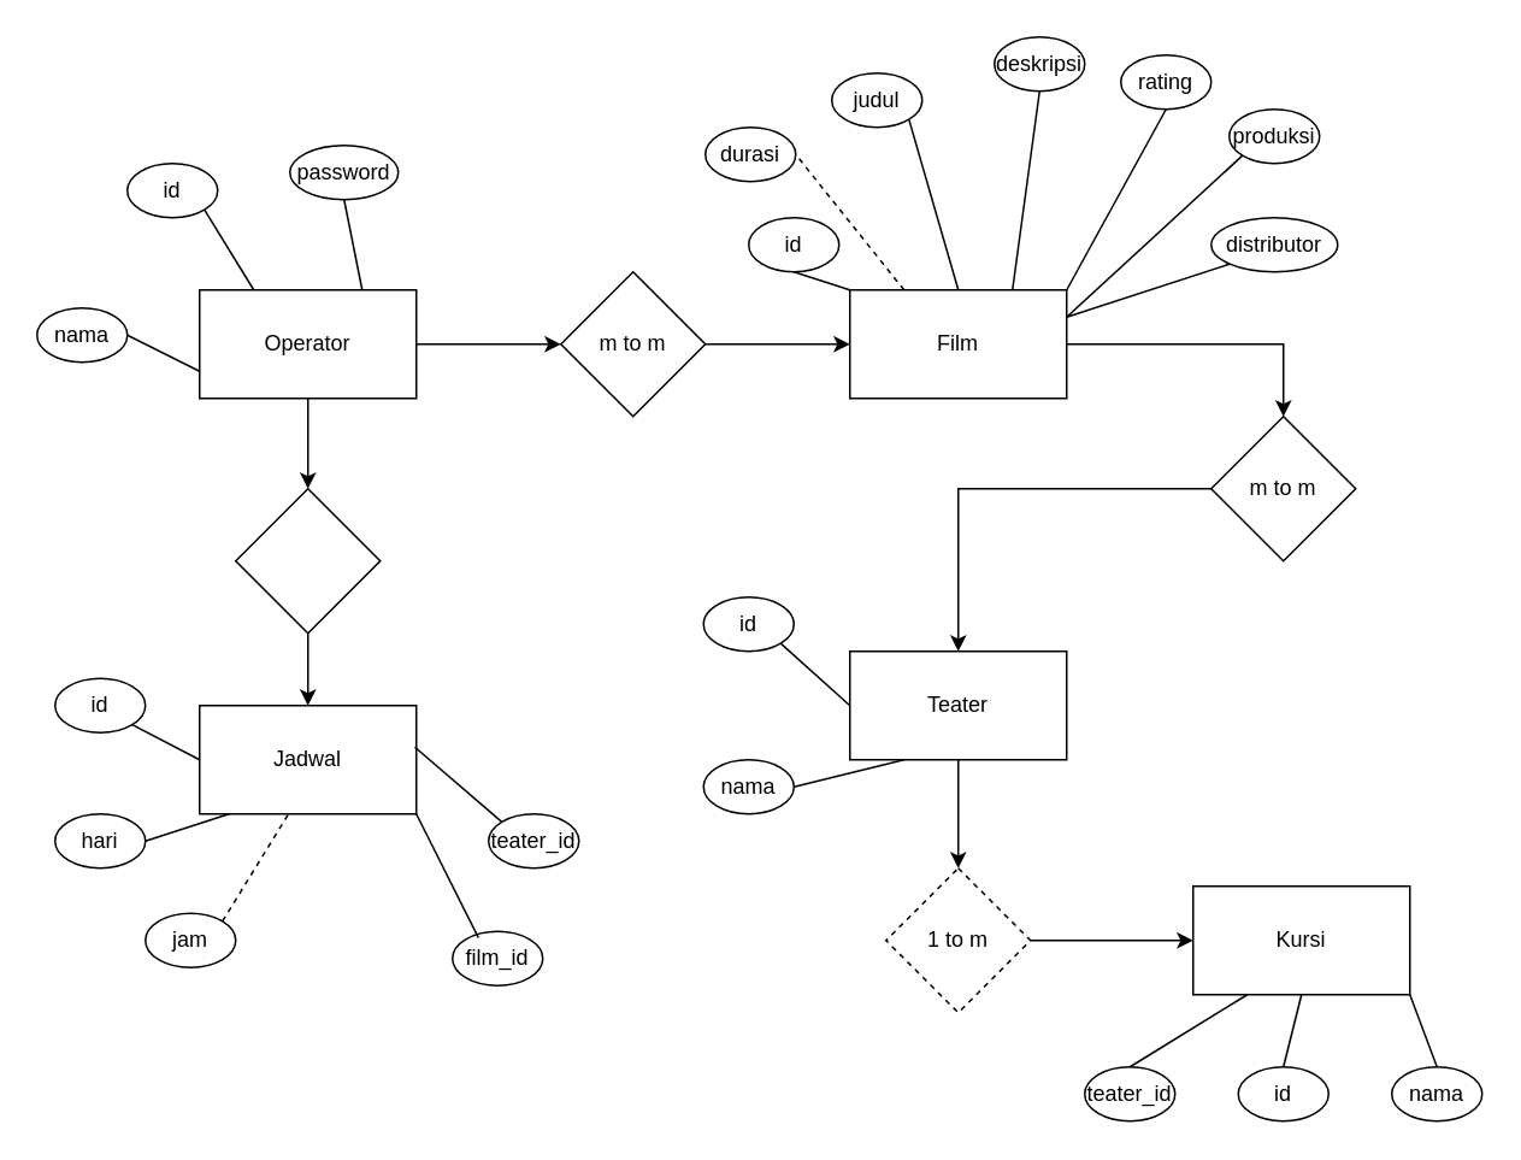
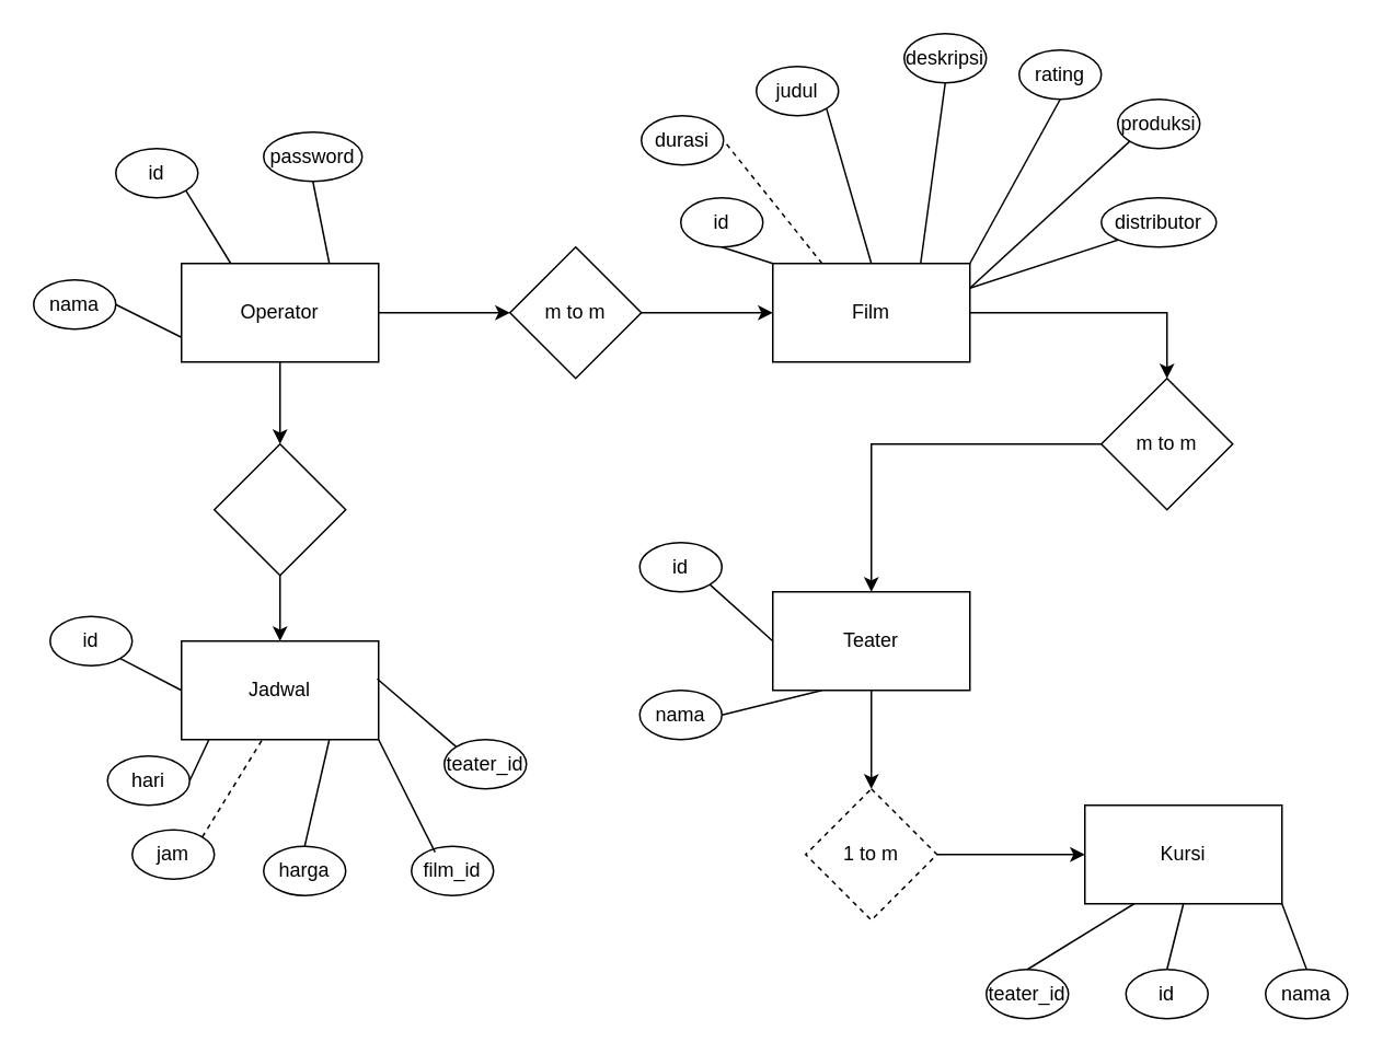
- <mxCell id="35" value="hari" style="ellipse;whiteSpace=wrap;html=1;" vertex="1" parent="1"><mxGeometry x="30" y="450" width="50" height="30" as="geometry" /></mxCell>
+ <mxCell id="35" value="hari" style="ellipse;whiteSpace=wrap;html=1;" vertex="1" parent="1"><mxGeometry x="65" y="460" width="50" height="30" as="geometry" /></mxCell>
+ <mxCell id="58" value="" style="endArrow=none;html=1;rounded=0;exitX=0.5;exitY=0;exitDx=0;exitDy=0;entryX=0.75;entryY=1;entryDx=0;entryDy=0;" edge="1" parent="1" source="38" target="18"><mxGeometry width="50" height="50" relative="1" as="geometry"><mxPoint x="103" y="431" as="sourcePoint" /><mxPoint x="140" y="450" as="targetPoint" /></mxGeometry></mxCell>
+ <mxCell id="38" value="harga" style="ellipse;whiteSpace=wrap;html=1;" vertex="1" parent="1"><mxGeometry x="160" y="515" width="50" height="30" as="geometry" /></mxCell>
